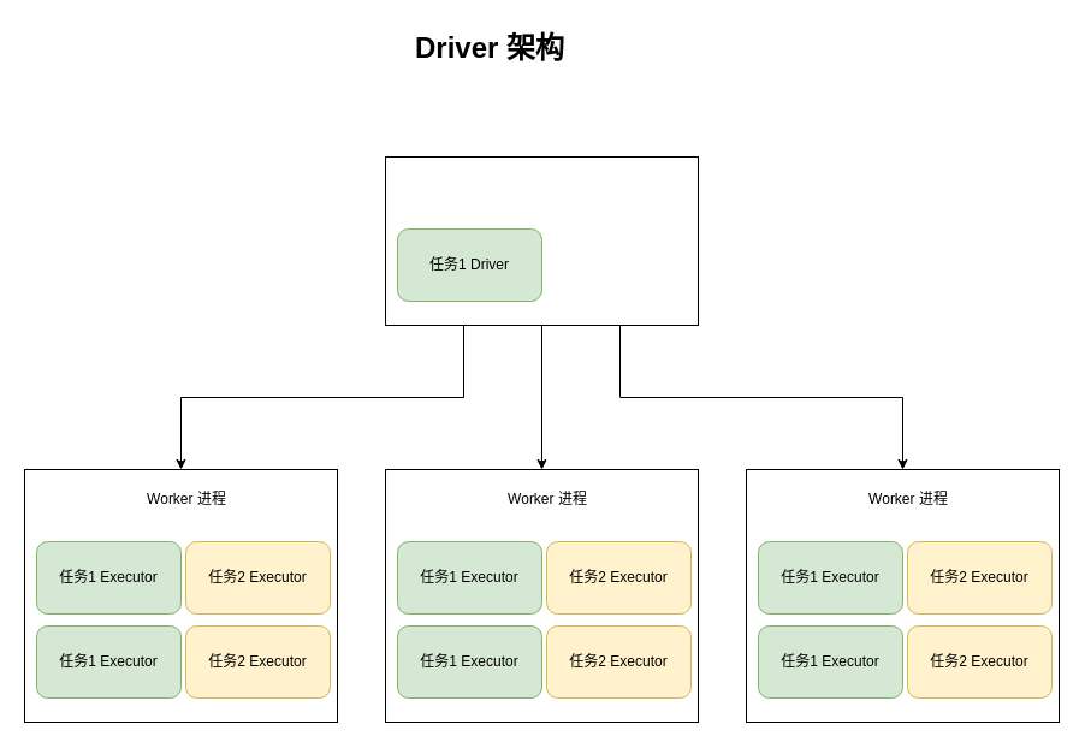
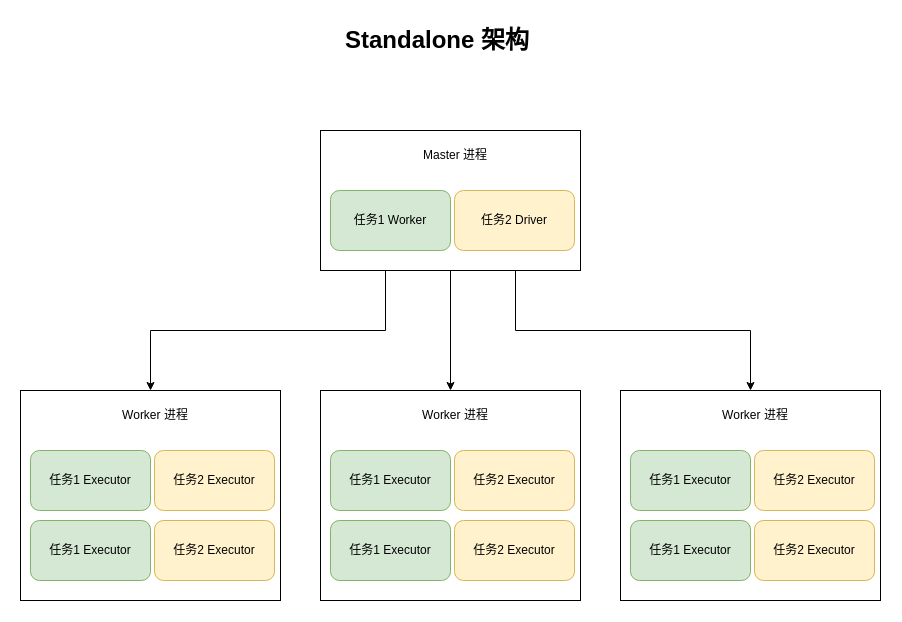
- <mxCell id="27" value="&lt;h1&gt;Driver 架构&lt;/h1&gt;" style="text;html=1;strokeColor=none;fillColor=none;spacing=5;spacingTop=-20;whiteSpace=wrap;overflow=hidden;rounded=0;" vertex="1" parent="1"><mxGeometry x="340" y="20" width="210" height="40" as="geometry" /></mxCell>
+ <mxCell id="27" value="&lt;h1&gt;Standalone 架构&lt;/h1&gt;" style="text;html=1;strokeColor=none;fillColor=none;spacing=5;spacingTop=-20;whiteSpace=wrap;overflow=hidden;rounded=0;" vertex="1" parent="1"><mxGeometry x="340" y="20" width="210" height="40" as="geometry" /></mxCell>
+ <mxCell id="7" value="Master 进程" style="text;html=1;strokeColor=none;fillColor=none;align=center;verticalAlign=middle;whiteSpace=wrap;rounded=0;" vertex="1" parent="1"><mxGeometry x="420" y="140" width="70" height="30" as="geometry" /></mxCell>
- <mxCell id="6" value="任务1 Driver" style="rounded=1;whiteSpace=wrap;html=1;fillColor=#d5e8d4;strokeColor=#82b366;" vertex="1" parent="1"><mxGeometry x="330" y="190" width="120" height="60" as="geometry" /></mxCell>
+ <mxCell id="6" value="任务1 Worker" style="rounded=1;whiteSpace=wrap;html=1;fillColor=#d5e8d4;strokeColor=#82b366;" vertex="1" parent="1"><mxGeometry x="330" y="190" width="120" height="60" as="geometry" /></mxCell>
+ <mxCell id="8" value="任务2 Driver" style="rounded=1;whiteSpace=wrap;html=1;fillColor=#fff2cc;strokeColor=#d6b656;" vertex="1" parent="1"><mxGeometry x="454" y="190" width="120" height="60" as="geometry" /></mxCell>
